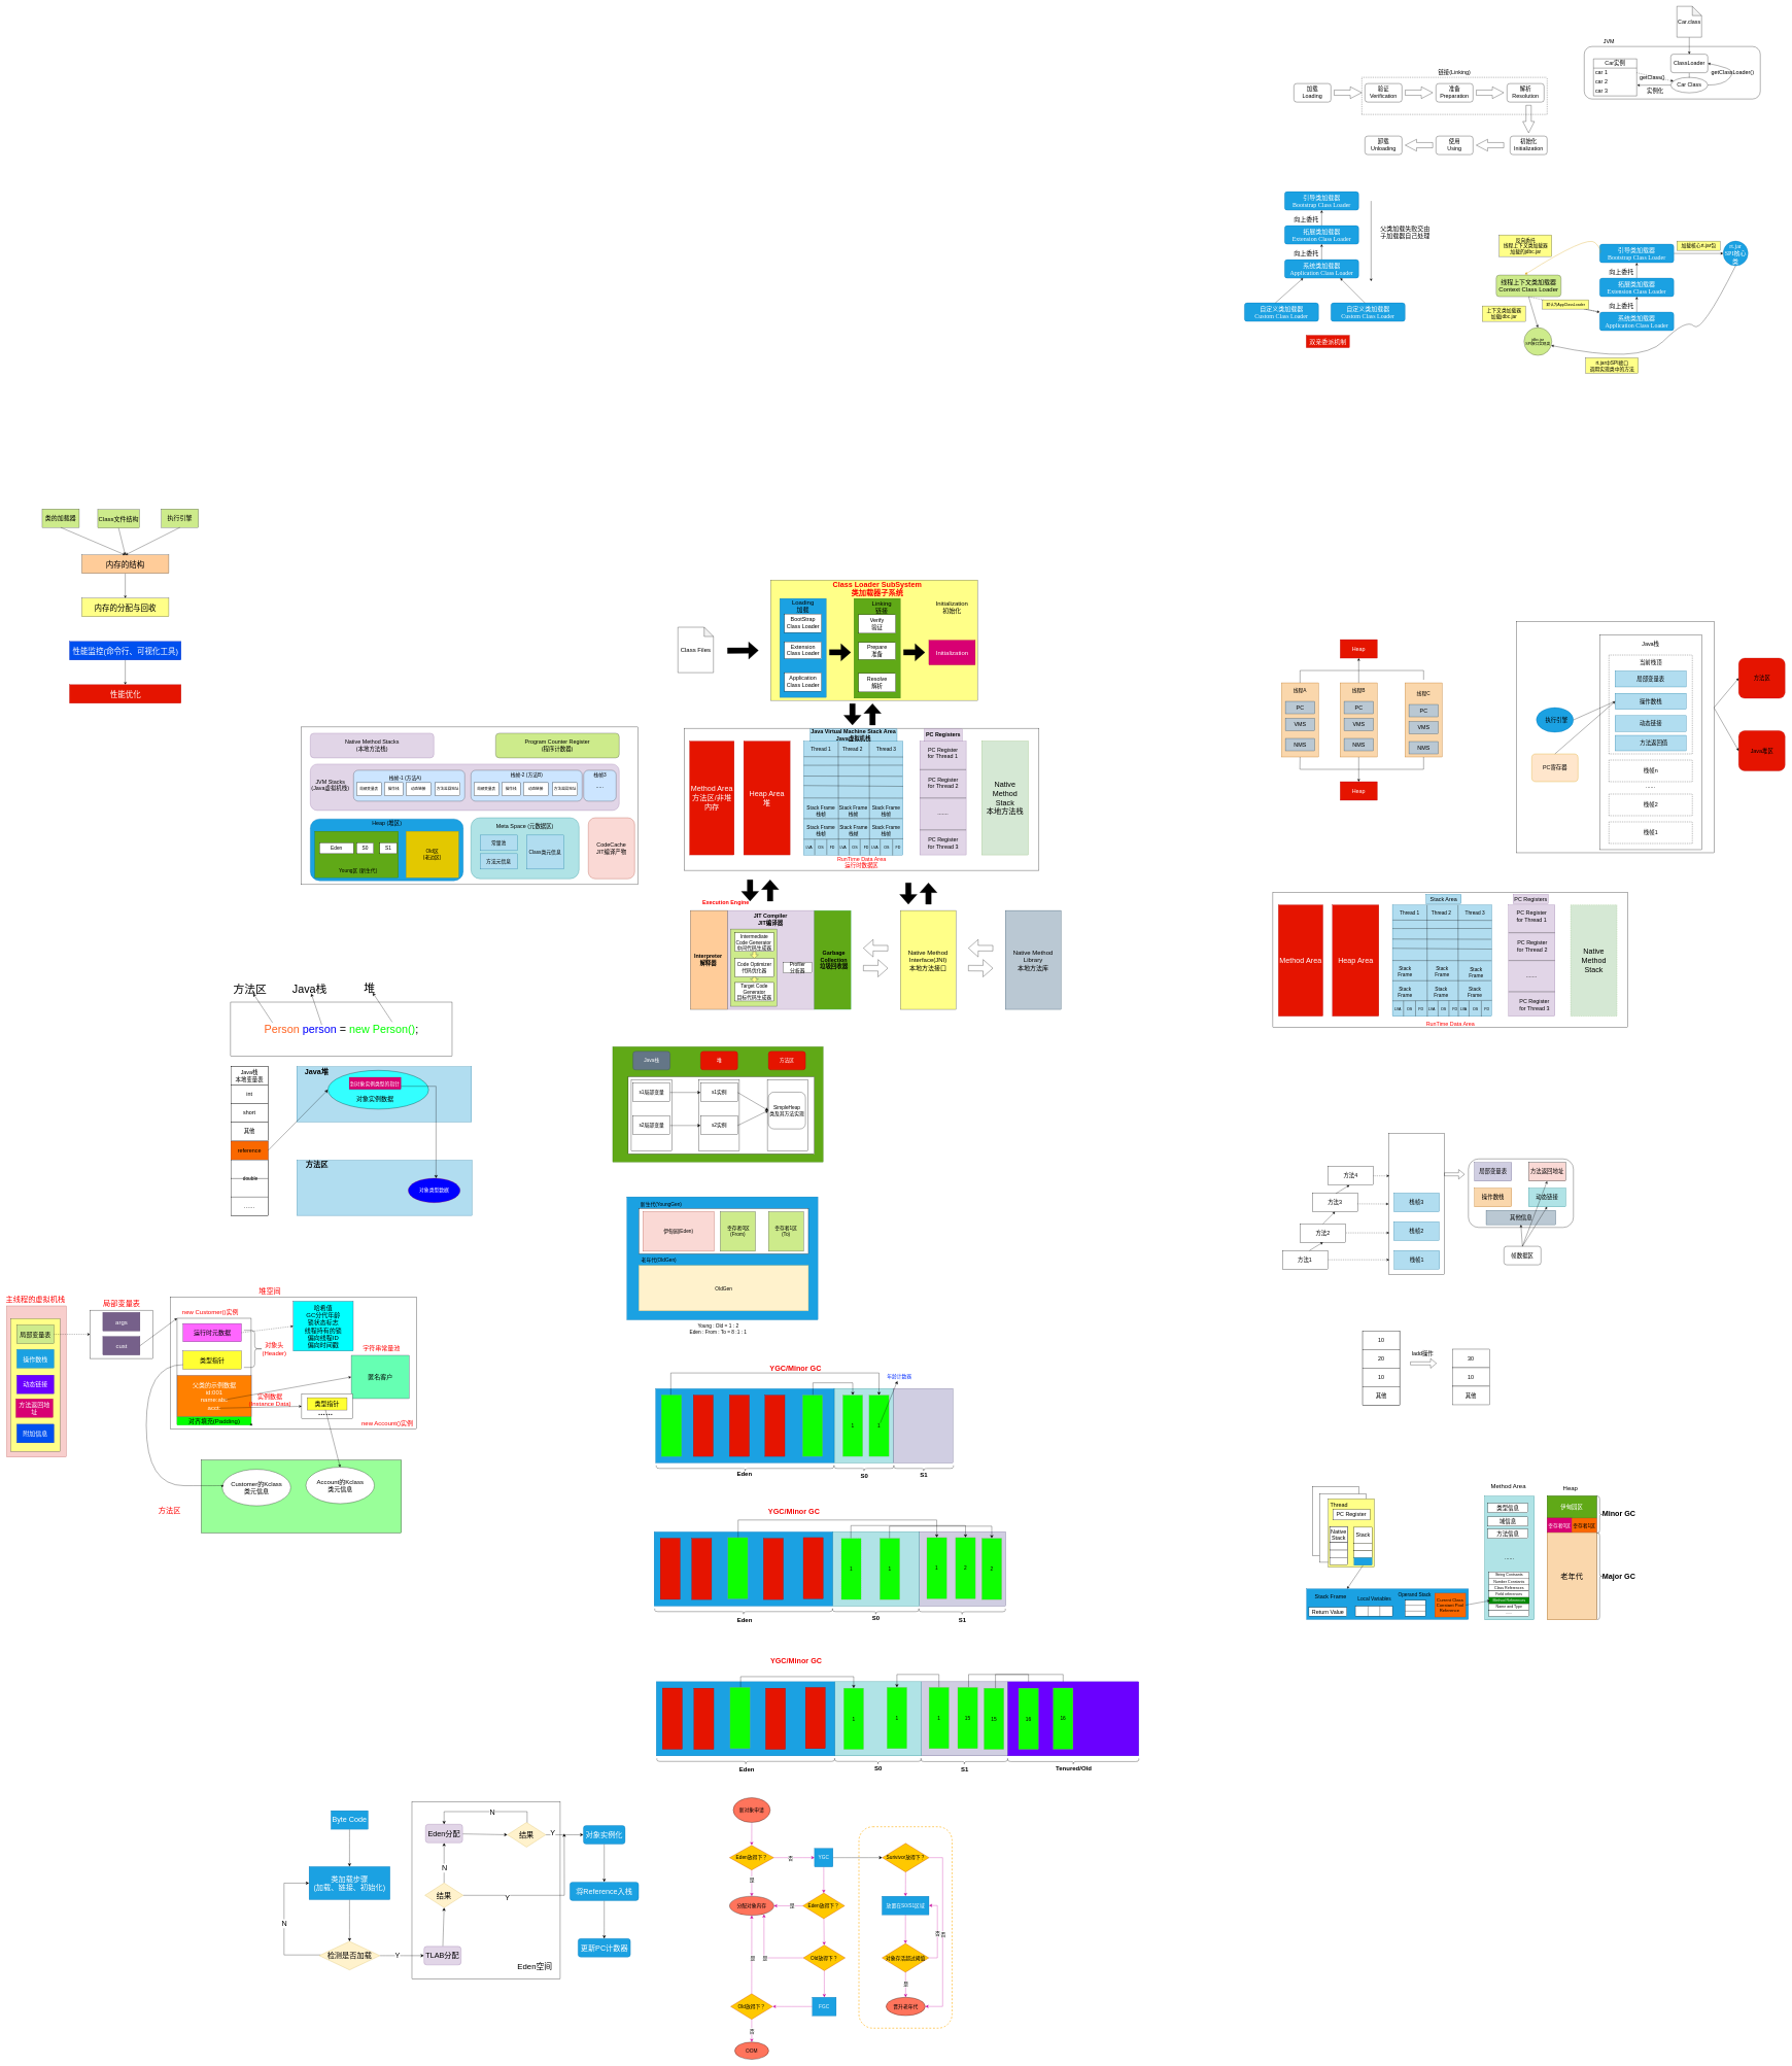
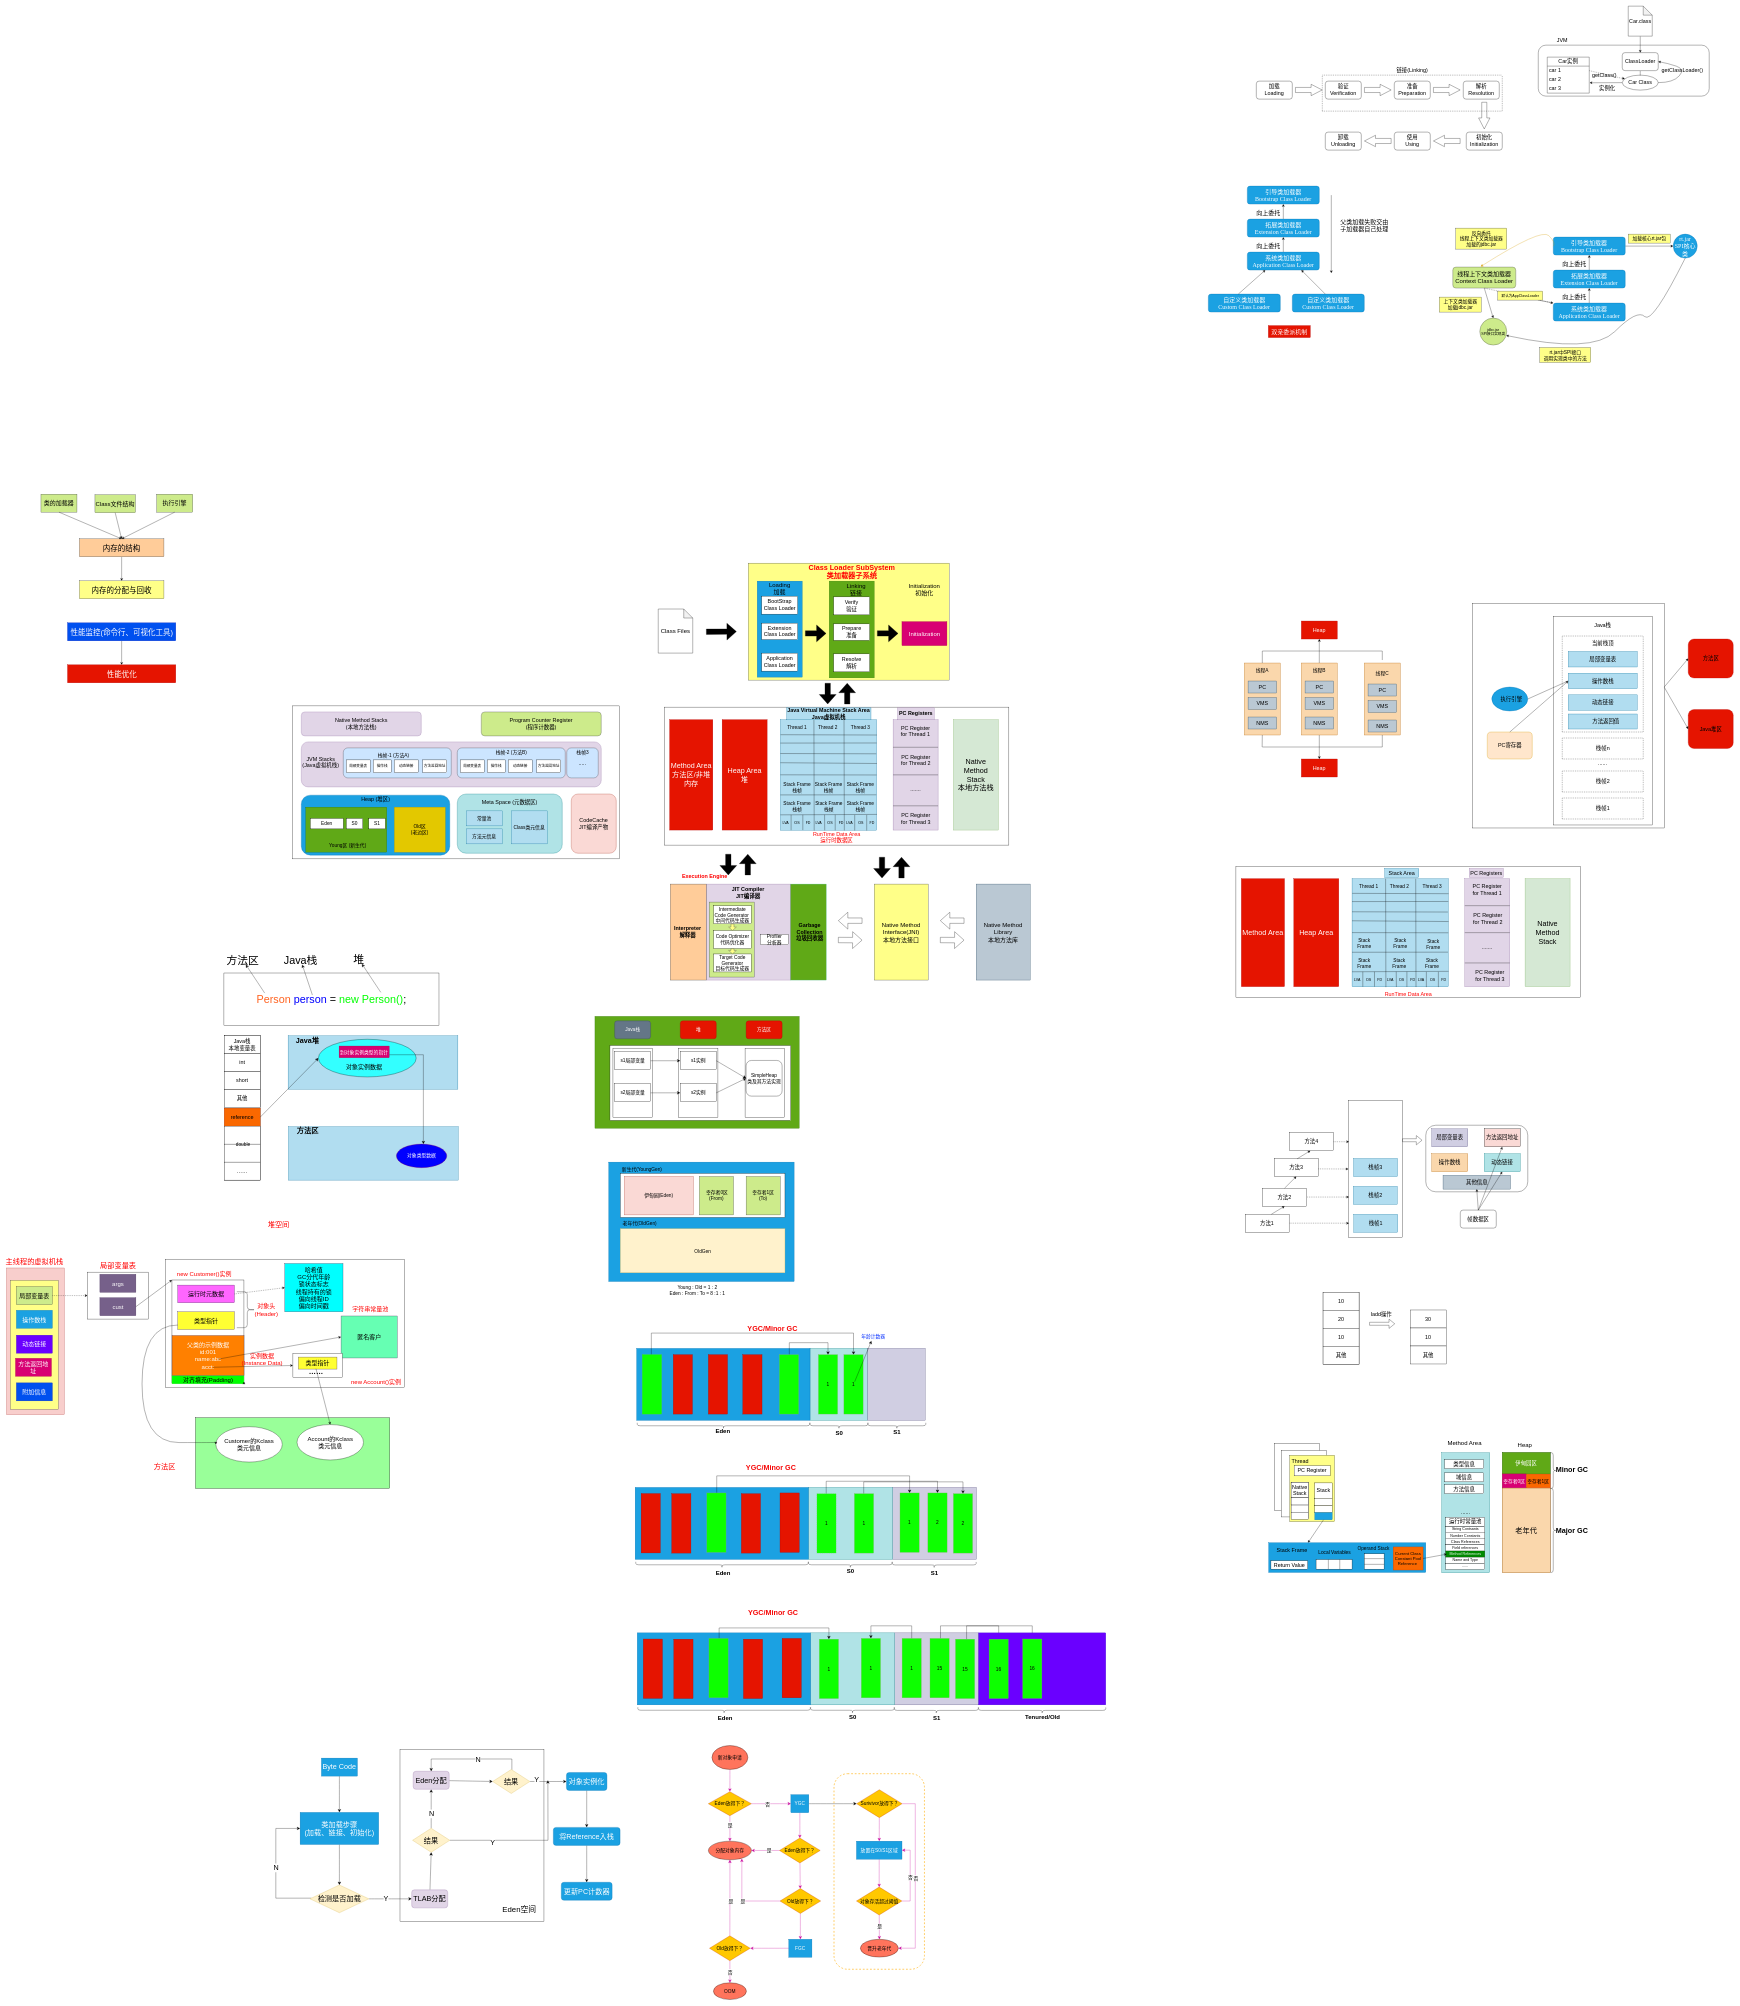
- <mxCell id="157" value="Native&lt;br&gt;Method&lt;br&gt;Stack" style="rounded=0;whiteSpace=wrap;html=1;fontSize=24;movable=1;resizable=1;rotatable=1;deletable=1;editable=1;locked=0;connectable=1;fillColor=#d5e8d4;strokeColor=#82b366;dashed=1;" parent="1" vertex="1"><mxGeometry x="5083" y="2929" width="150" height="360" as="geometry" /></mxCell>
+ <mxCell id="157" value="Native&lt;br&gt;Method&lt;br&gt;Stack" style="rounded=0;whiteSpace=wrap;html=1;fontSize=24;movable=1;resizable=1;rotatable=1;deletable=1;editable=1;locked=0;connectable=1;fillColor=#d5e8d4;strokeColor=#82b366;" parent="1" vertex="1"><mxGeometry x="5083" y="2929" width="150" height="360" as="geometry" /></mxCell>
- <mxCell id="625" value="堆空间" style="text;strokeColor=none;fillColor=none;html=1;fontSize=24;fontStyle=0;verticalAlign=middle;align=center;fontColor=#FF0000;" parent="1" vertex="1"><mxGeometry x="774.75" y="4157.5" width="194.5" height="40" as="geometry" /></mxCell>
+ <mxCell id="625" value="堆空间" style="text;strokeColor=none;fillColor=none;html=1;fontSize=24;fontStyle=0;verticalAlign=middle;align=center;fontColor=#FF0000;" parent="1" vertex="1"><mxGeometry x="829.75" y="4062.5" width="194.5" height="40" as="geometry" /></mxCell>
+ <mxCell id="274" value="运行时常量池" style="rounded=0;whiteSpace=wrap;html=1;fontSize=18;" parent="1" vertex="1"><mxGeometry x="4818.65" y="5058" width="130" height="30" as="geometry" /></mxCell>
